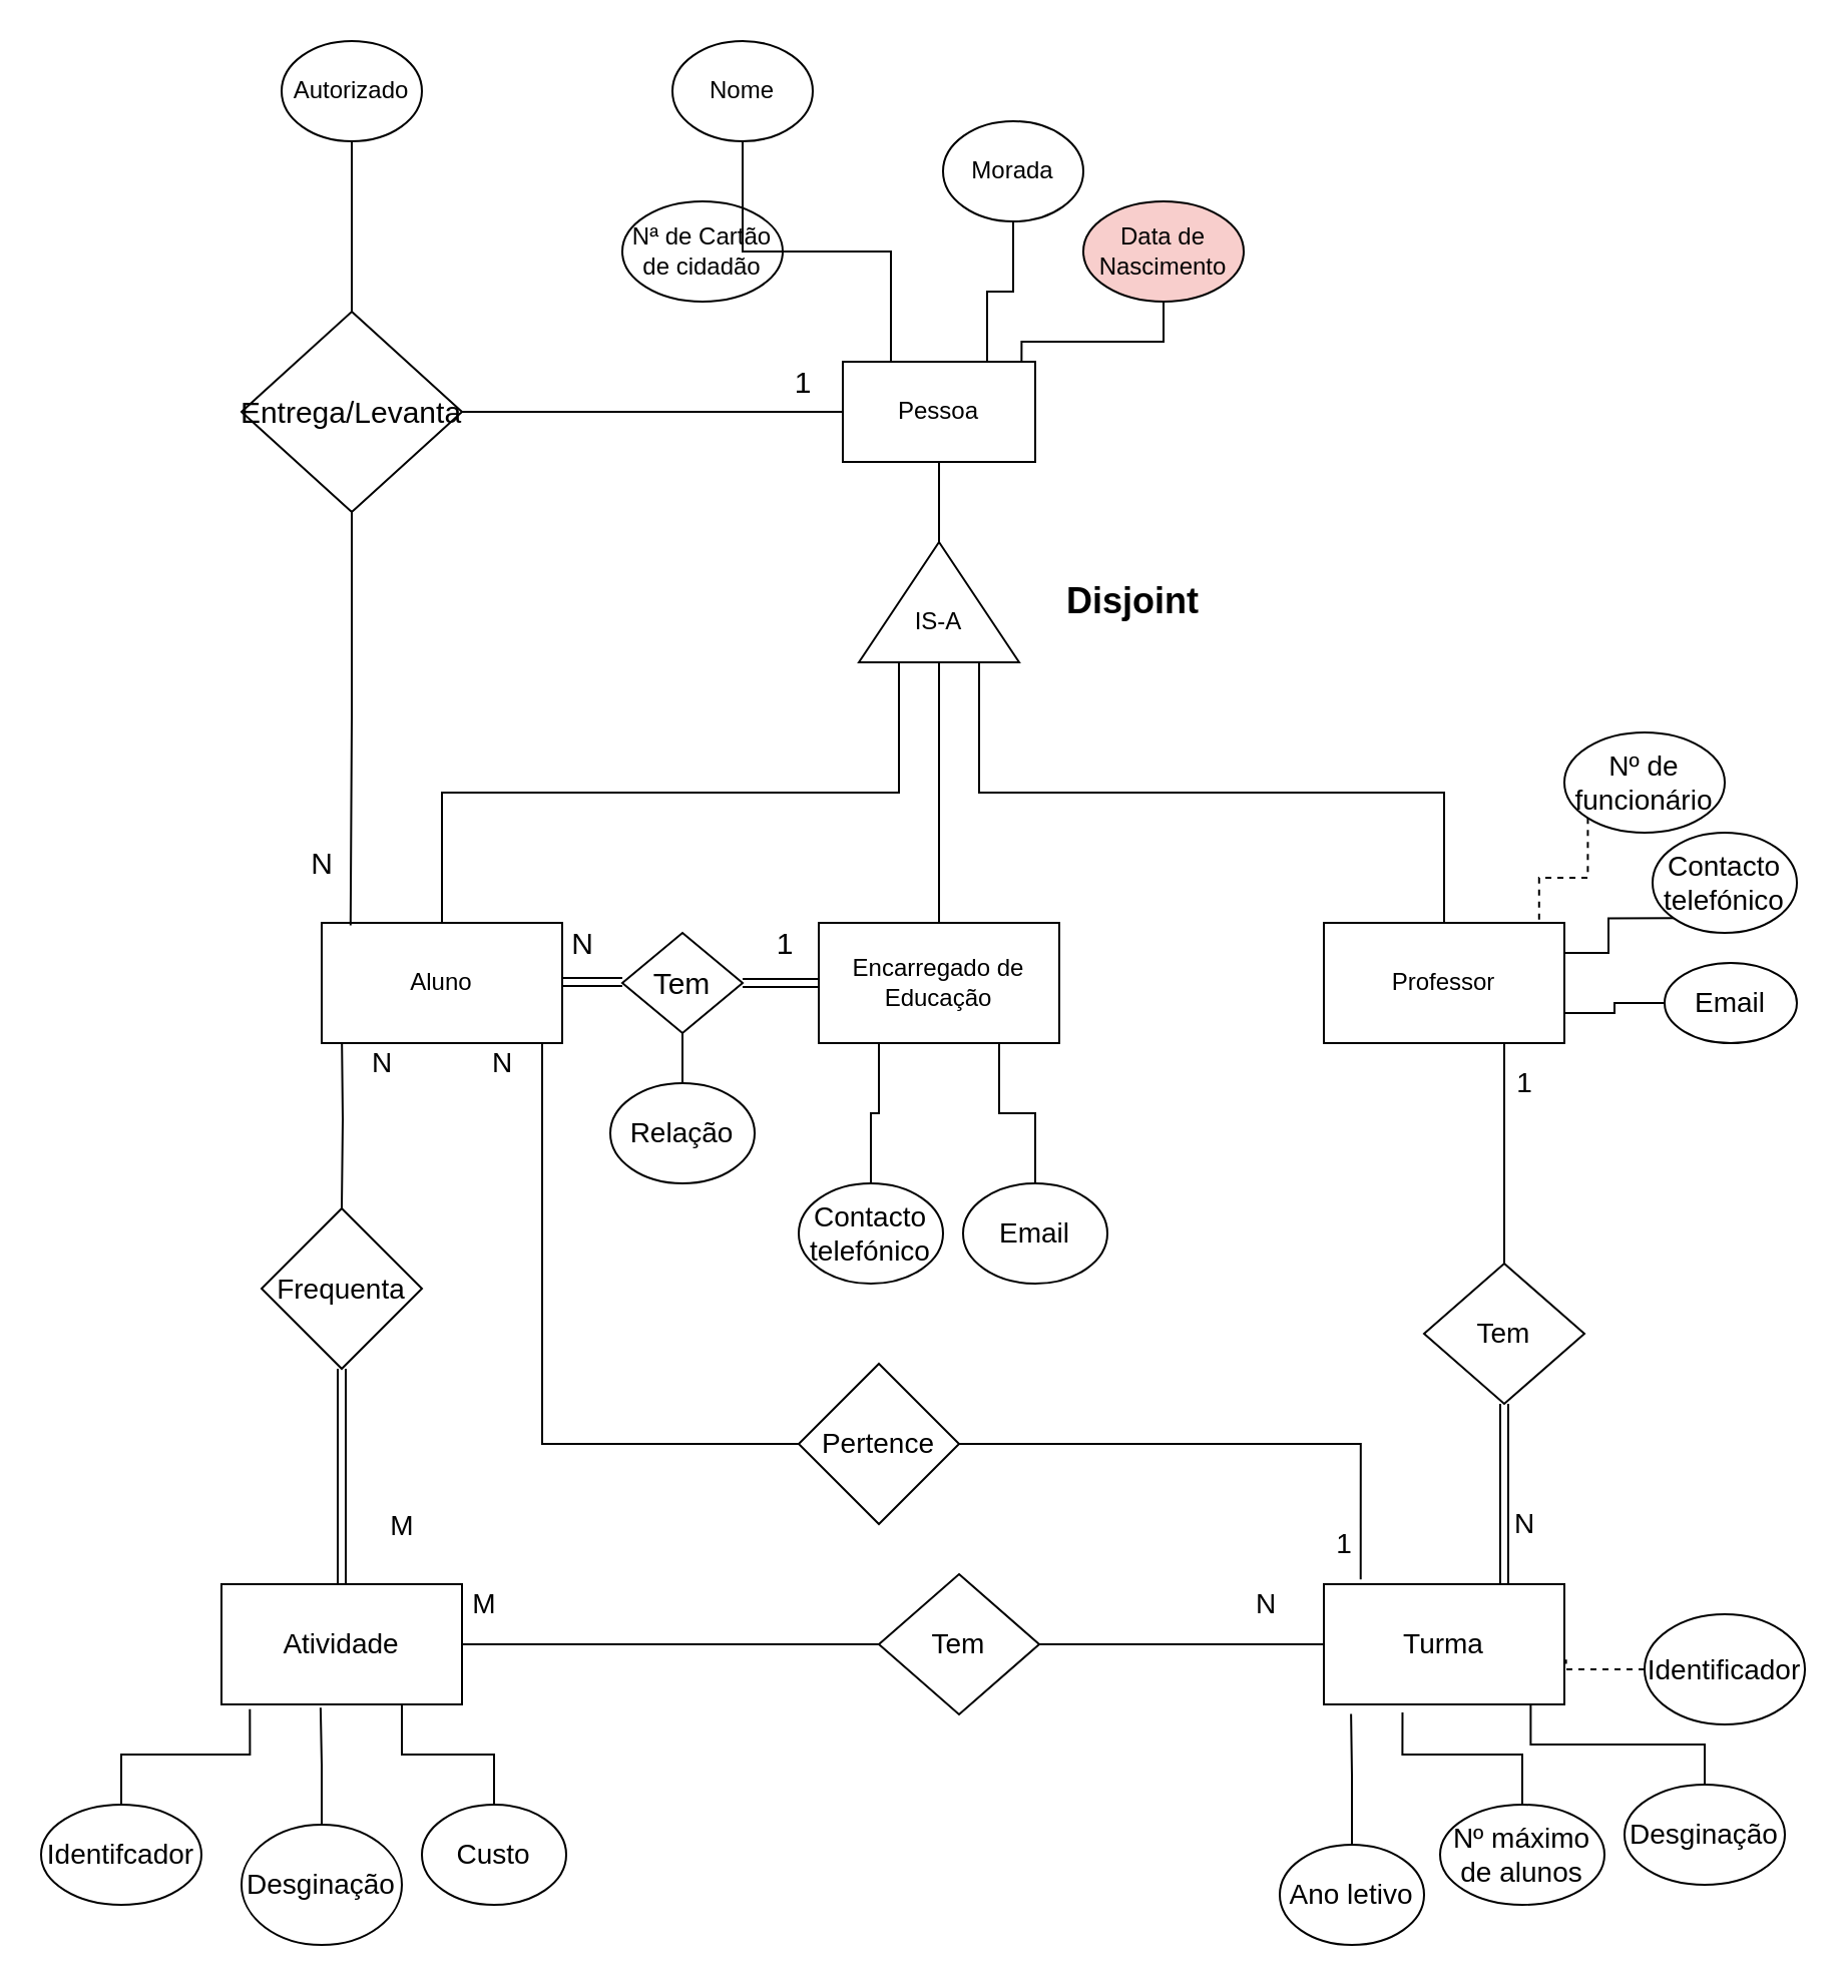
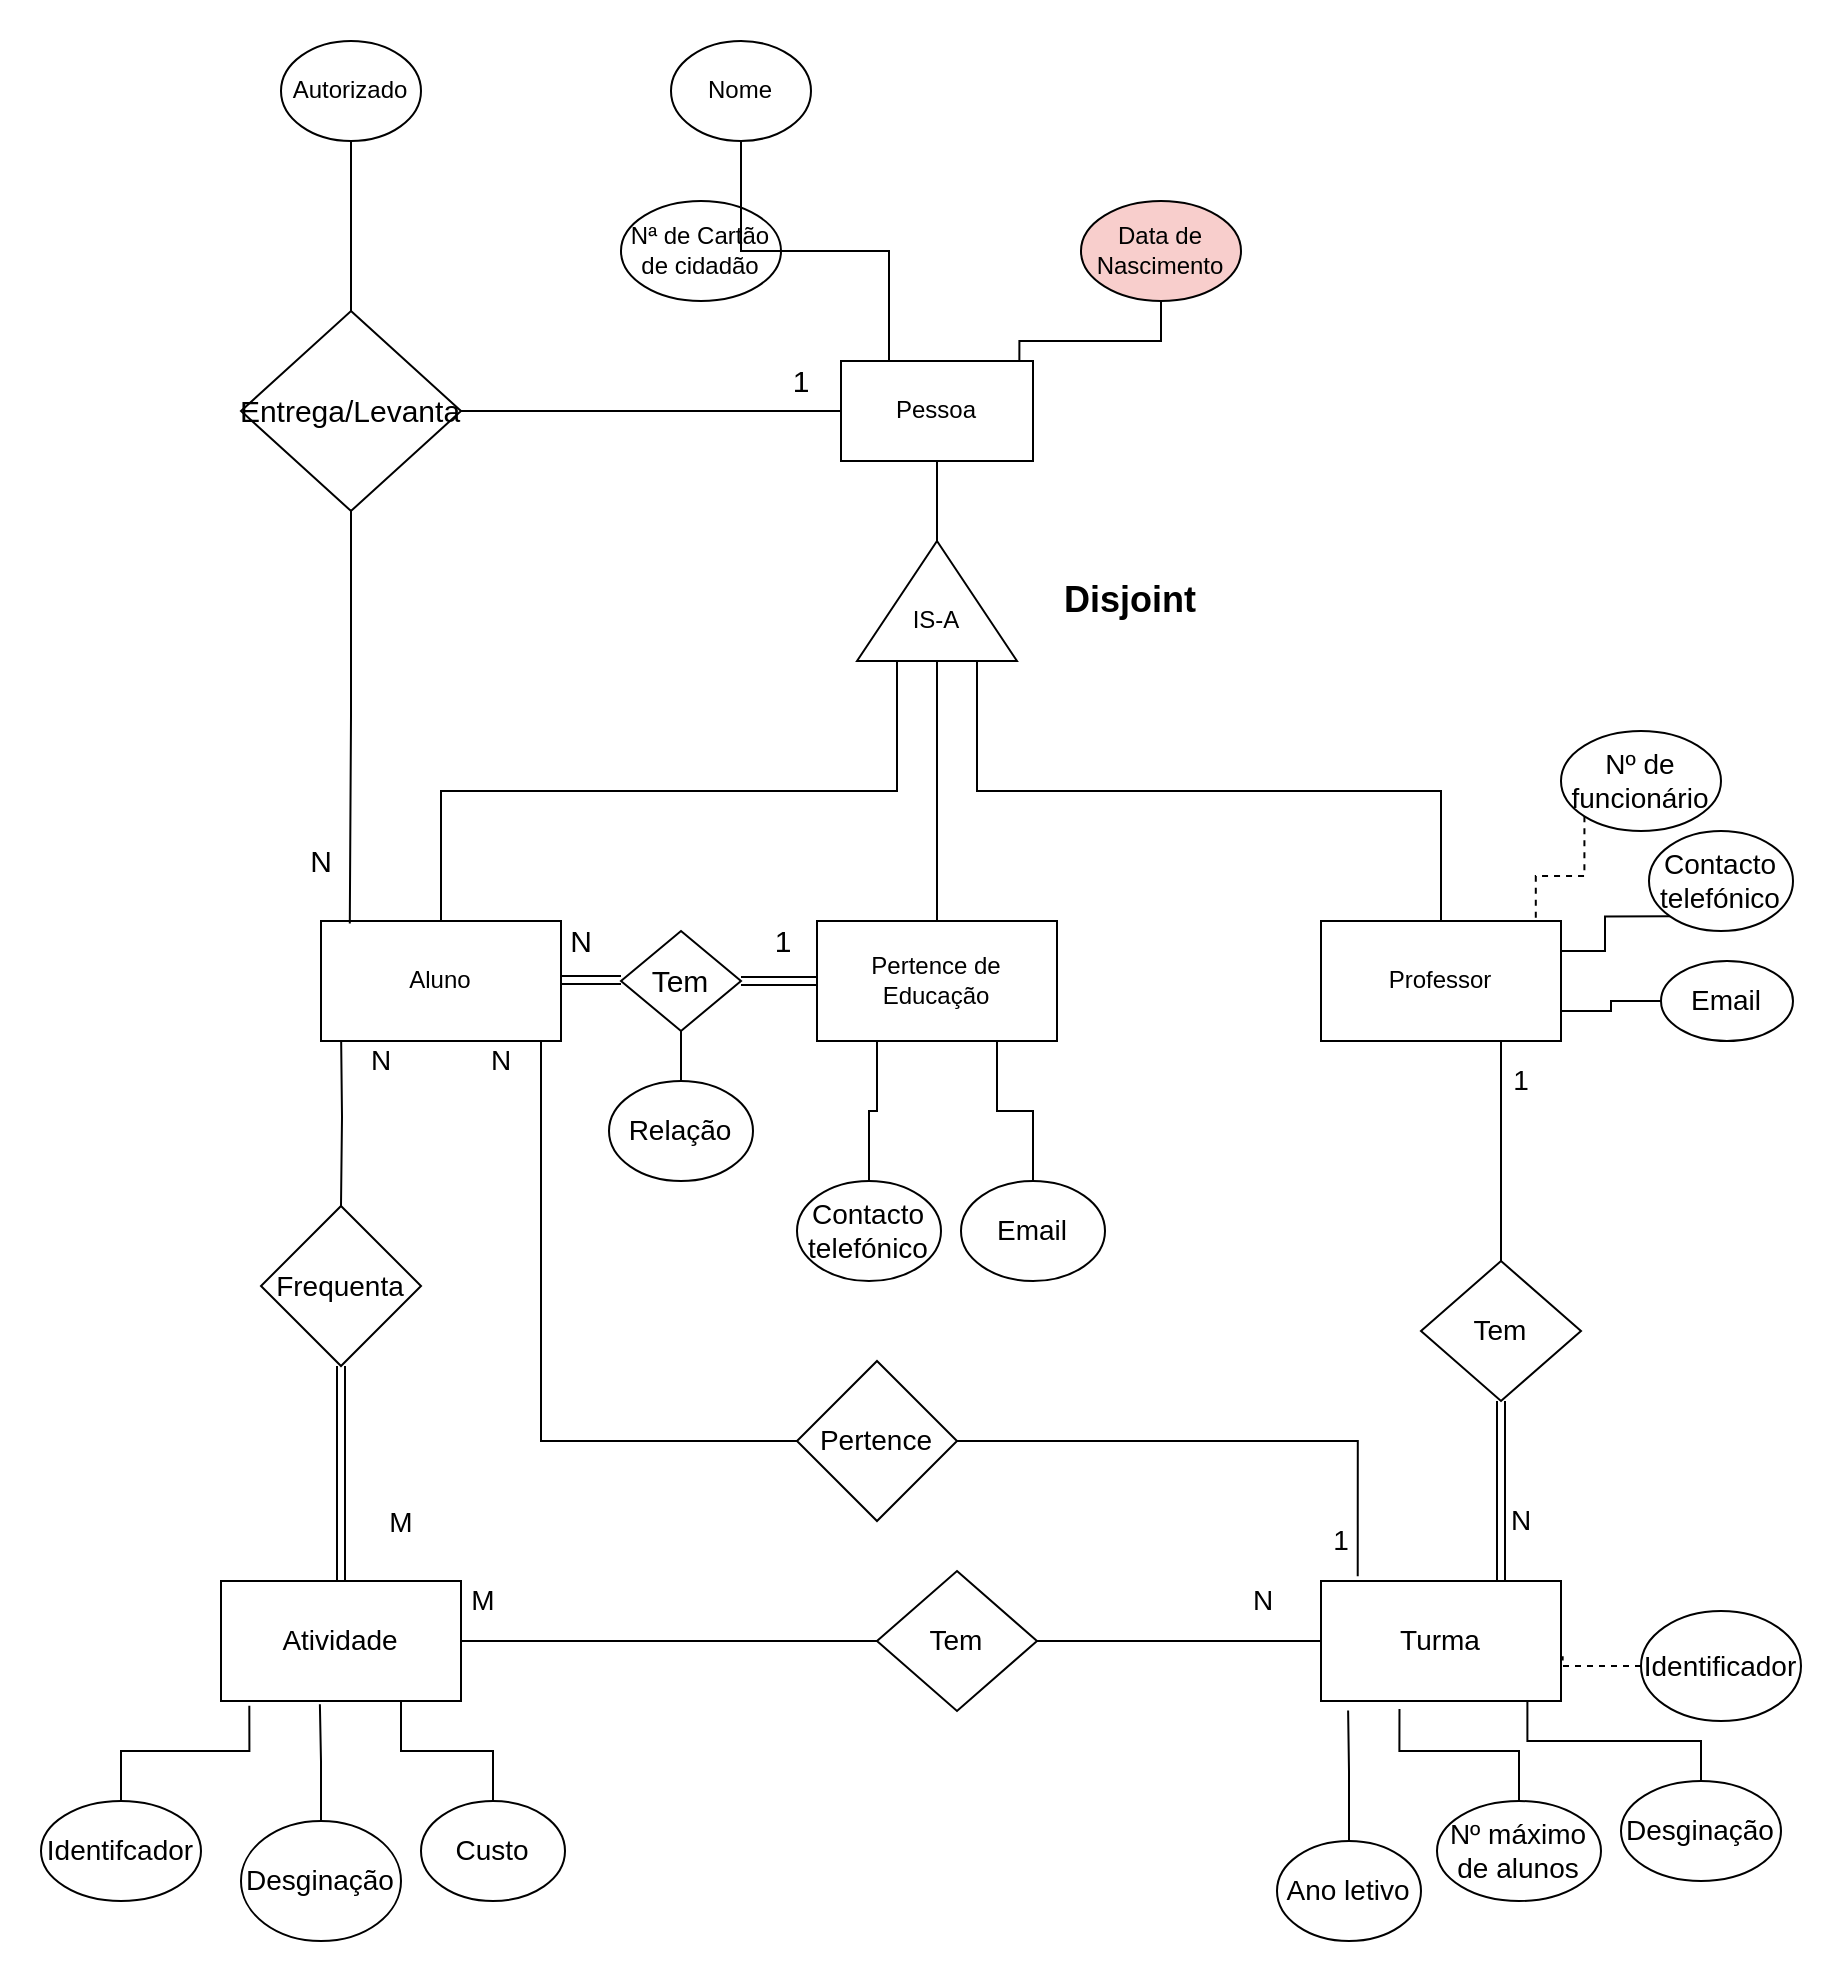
- <mxCell id="8" value="Morada" style="ellipse;whiteSpace=wrap;html=1;" vertex="1" parent="1"><mxGeometry x="470" y="60" width="70" height="50" as="geometry" /></mxCell>
- <mxCell id="7" style="edgeStyle=orthogonalEdgeStyle;rounded=0;orthogonalLoop=1;jettySize=auto;html=1;exitX=0.5;exitY=1;exitDx=0;exitDy=0;entryX=0.75;entryY=0;entryDx=0;entryDy=0;endArrow=none;endFill=0;" edge="1" parent="1" source="8" target="3"><mxGeometry relative="1" as="geometry" /></mxCell>
- <mxCell id="20" value="Encarregado de Educação" style="rounded=0;whiteSpace=wrap;html=1;" vertex="1" parent="1"><mxGeometry x="408" y="460" width="120" height="60" as="geometry" /></mxCell>
+ <mxCell id="20" value="Pertence de Educação" style="rounded=0;whiteSpace=wrap;html=1;" vertex="1" parent="1"><mxGeometry x="408" y="460" width="120" height="60" as="geometry" /></mxCell>
